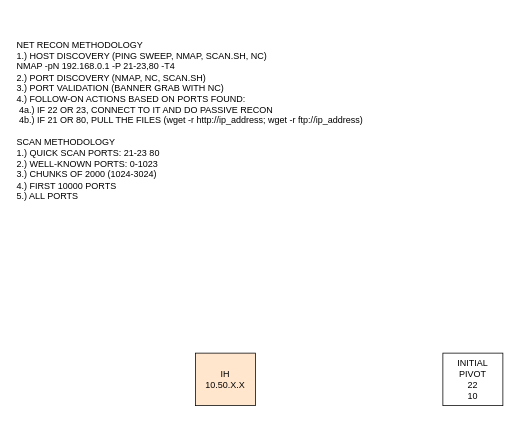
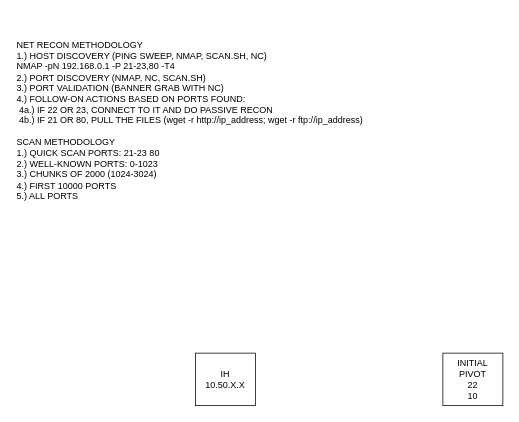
- <mxCell id="2" value="&lt;div&gt;IH&lt;/div&gt;&lt;div&gt;10.50.X.X&lt;br&gt;&lt;/div&gt;" style="rounded=0;whiteSpace=wrap;html=1;fillColor=#ffe6cc;" vertex="1" parent="1"><mxGeometry x="260" y="470" width="80" height="70" as="geometry" /></mxCell>
+ <mxCell id="2" value="&lt;div&gt;IH&lt;/div&gt;&lt;div&gt;10.50.X.X&lt;br&gt;&lt;/div&gt;" style="rounded=0;whiteSpace=wrap;html=1;" vertex="1" parent="1"><mxGeometry x="260" y="470" width="80" height="70" as="geometry" /></mxCell>
